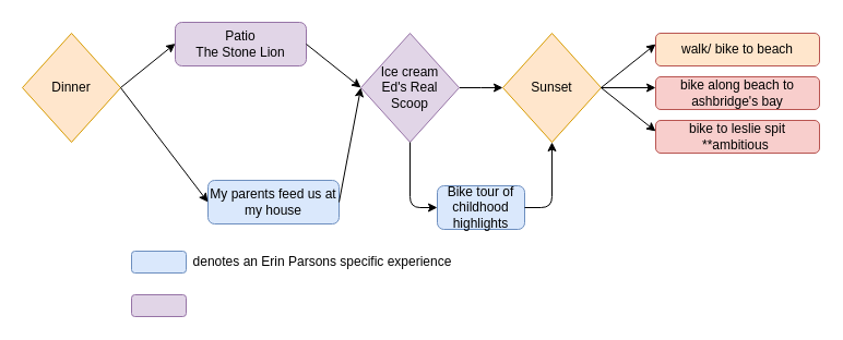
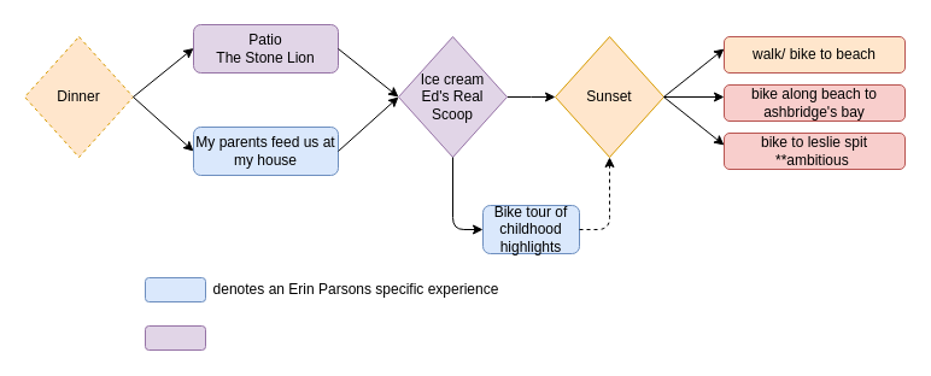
- <mxCell id="4" value="Dinner" style="rhombus;whiteSpace=wrap;html=1;fillColor=#ffe6cc;strokeColor=#d79b00;" vertex="1" parent="1"><mxGeometry x="20" y="30" width="90" height="100" as="geometry" /></mxCell>
+ <mxCell id="4" value="Dinner" style="rhombus;whiteSpace=wrap;html=1;fillColor=#ffe6cc;strokeColor=#d79b00;dashed=1;" vertex="1" parent="1"><mxGeometry x="20" y="30" width="90" height="100" as="geometry" /></mxCell>
- <mxCell id="12" value="" style="endArrow=classic;html=1;exitX=1;exitY=0.5;exitDx=0;exitDy=0;entryX=0.5;entryY=1;entryDx=0;entryDy=0;" edge="1" parent="1" source="11" target="9"><mxGeometry width="50" height="50" relative="1" as="geometry"><mxPoint x="380" y="70" as="sourcePoint" /><mxPoint x="570" y="160" as="targetPoint" /><Array as="points"><mxPoint x="505" y="190" /></Array></mxGeometry></mxCell>
+ <mxCell id="12" value="" style="endArrow=classic;html=1;exitX=1;exitY=0.5;exitDx=0;exitDy=0;entryX=0.5;entryY=1;entryDx=0;entryDy=0;dashed=1;" edge="1" parent="1" source="11" target="9"><mxGeometry width="50" height="50" relative="1" as="geometry"><mxPoint x="380" y="70" as="sourcePoint" /><mxPoint x="570" y="160" as="targetPoint" /><Array as="points"><mxPoint x="505" y="190" /></Array></mxGeometry></mxCell>
- <mxCell id="3" value="My parents feed us at my house" style="rounded=1;whiteSpace=wrap;html=1;fontSize=12;glass=0;strokeWidth=1;shadow=0;fillColor=#dae8fc;strokeColor=#6c8ebf;" parent="1" vertex="1"><mxGeometry x="190" y="165" width="120" height="40" as="geometry" /></mxCell>
+ <mxCell id="3" value="My parents feed us at my house" style="rounded=1;whiteSpace=wrap;html=1;fontSize=12;glass=0;strokeWidth=1;shadow=0;fillColor=#dae8fc;strokeColor=#6c8ebf;" parent="1" vertex="1"><mxGeometry x="160" y="105" width="120" height="40" as="geometry" /></mxCell>
